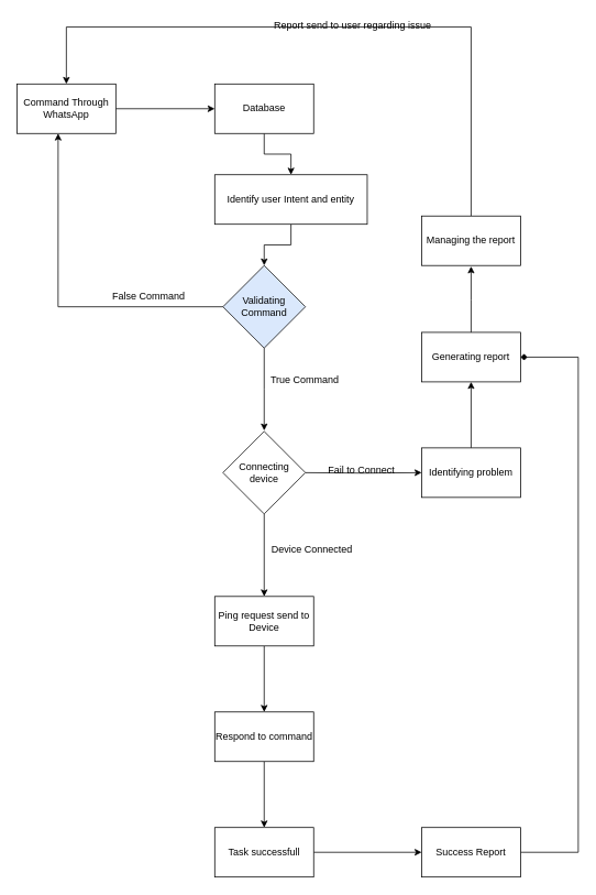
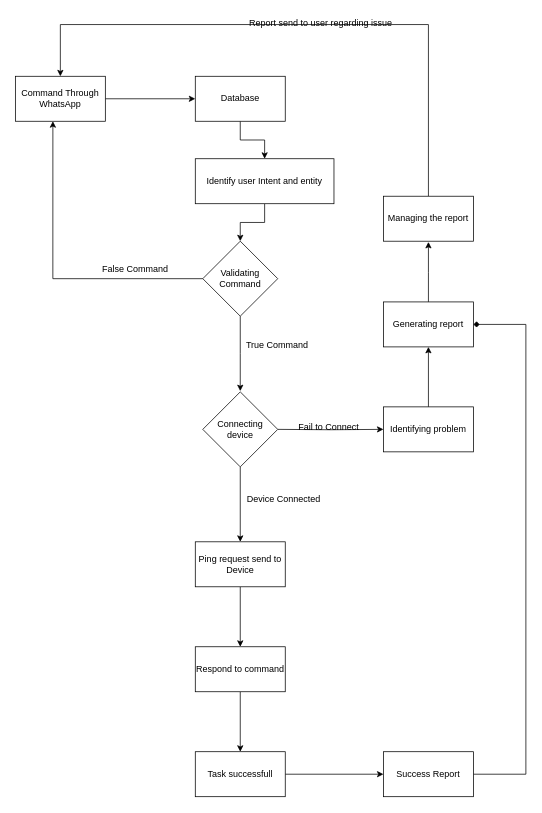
- <mxCell id="11" value="Validating Command" style="rhombus;whiteSpace=wrap;html=1;align=center;fillColor=#dae8fc;" vertex="1" parent="1"><mxGeometry x="270" y="321" width="100" height="100" as="geometry" /></mxCell>
+ <mxCell id="11" value="Validating Command" style="rhombus;whiteSpace=wrap;html=1;align=center;" vertex="1" parent="1"><mxGeometry x="270" y="321" width="100" height="100" as="geometry" /></mxCell>
